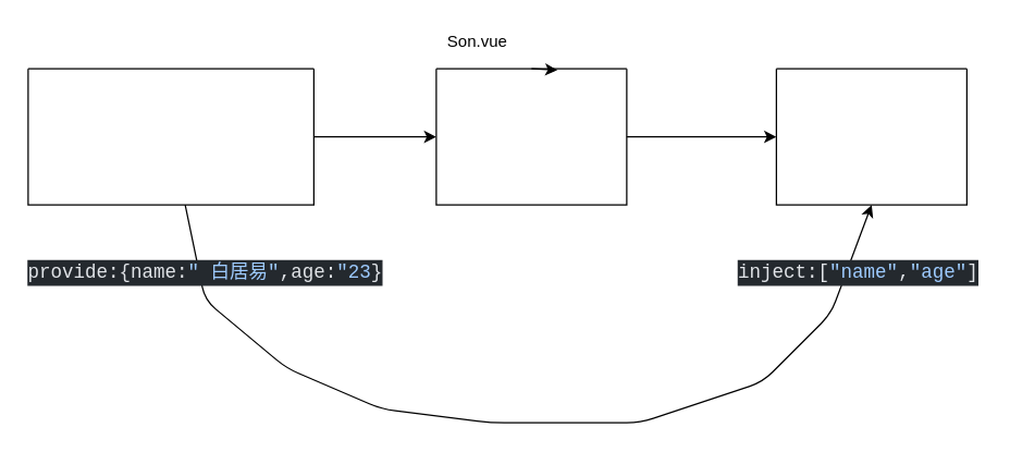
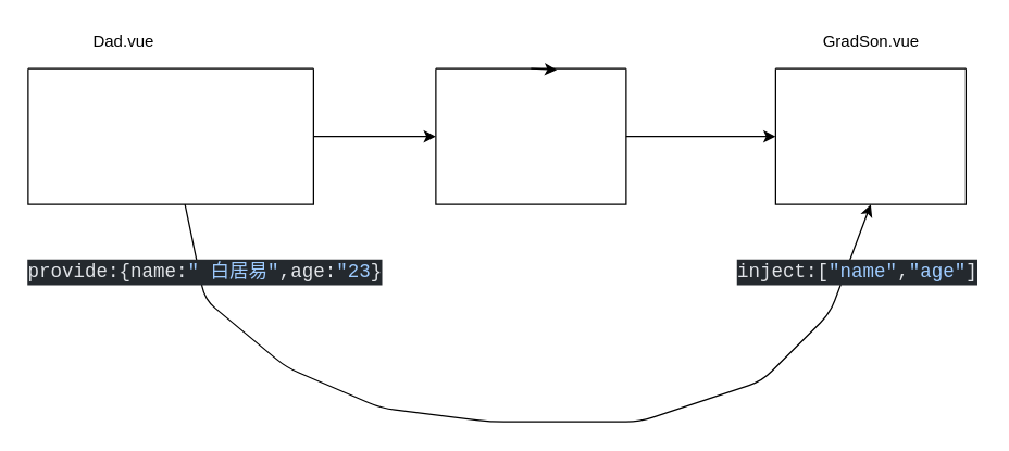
+ <mxCell id="8" value="Dad.vue" style="text;html=1;align=center;verticalAlign=middle;resizable=0;points=[];autosize=1;strokeColor=none;fillColor=none;" vertex="1" parent="1"><mxGeometry x="60" y="20" width="60" height="20" as="geometry" /></mxCell>
- <mxCell id="9" value="Son.vue" style="text;html=1;align=center;verticalAlign=middle;resizable=0;points=[];autosize=1;strokeColor=none;fillColor=none;" vertex="1" parent="1"><mxGeometry x="320" y="20" width="60" height="20" as="geometry" /></mxCell>
+ <mxCell id="10" value="GradSon.vue" style="text;html=1;align=center;verticalAlign=middle;resizable=0;points=[];autosize=1;strokeColor=none;fillColor=none;" vertex="1" parent="1"><mxGeometry x="595" y="20" width="90" height="20" as="geometry" /></mxCell>
